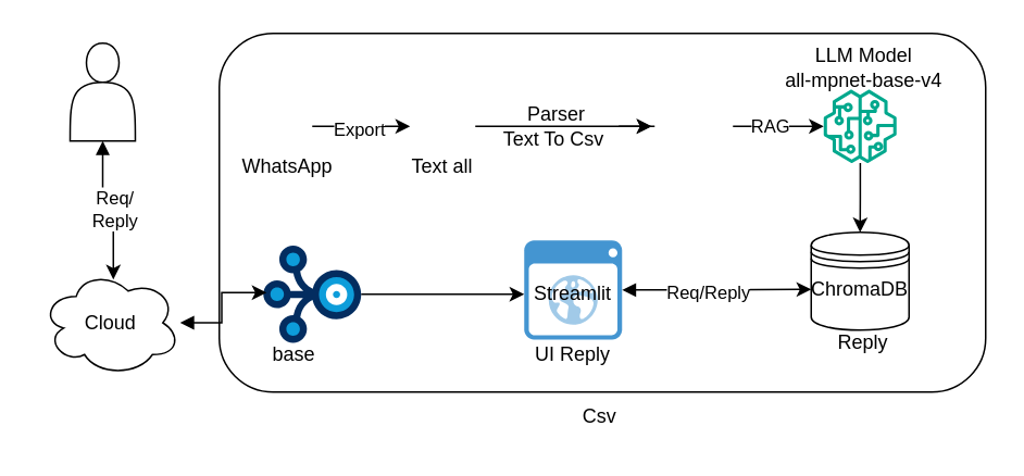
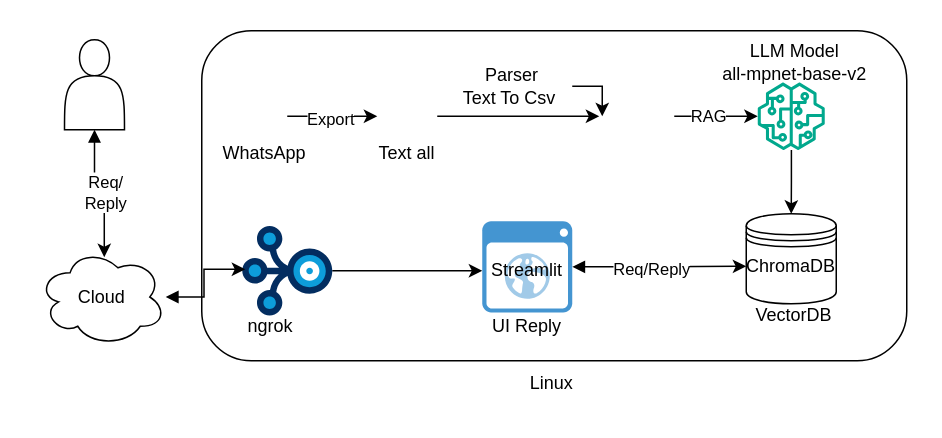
- <mxCell id="23" value="LLM Model&lt;br&gt;all-mpnet-base-v4" style="text;html=1;align=center;verticalAlign=middle;whiteSpace=wrap;rounded=0;" parent="5" vertex="1"><mxGeometry x="325.75" width="114.5" height="30" as="geometry" /></mxCell>
+ <mxCell id="23" value="LLM Model&lt;br&gt;all-mpnet-base-v2" style="text;html=1;align=center;verticalAlign=middle;whiteSpace=wrap;rounded=0;" parent="5" vertex="1"><mxGeometry x="325.75" width="114.5" height="30" as="geometry" /></mxCell>
- <mxCell id="22" value="Parser&lt;div&gt;Text To Csv&amp;nbsp;&lt;/div&gt;" style="text;html=1;align=center;verticalAlign=middle;whiteSpace=wrap;rounded=0;" parent="5" vertex="1"><mxGeometry x="155" y="36" width="80" height="30" as="geometry" /></mxCell>
+ <mxCell id="22" value="Parser&lt;div&gt;Text To Csv&amp;nbsp;&lt;/div&gt;" style="text;html=1;align=center;verticalAlign=middle;whiteSpace=wrap;rounded=0;" parent="5" vertex="1"><mxGeometry x="155" y="16" width="80" height="30" as="geometry" /></mxCell>
- <mxCell id="30" value="Reply" style="text;html=1;align=center;verticalAlign=middle;whiteSpace=wrap;rounded=0;" parent="5" vertex="1"><mxGeometry x="353" y="169" width="60" height="30" as="geometry" /></mxCell>
+ <mxCell id="30" value="VectorDB" style="text;html=1;align=center;verticalAlign=middle;whiteSpace=wrap;rounded=0;" parent="5" vertex="1"><mxGeometry x="353" y="169" width="60" height="30" as="geometry" /></mxCell>
- <mxCell id="32" value="base" style="text;html=1;align=center;verticalAlign=middle;whiteSpace=wrap;rounded=0;" parent="5" vertex="1"><mxGeometry x="4" y="176" width="60" height="30" as="geometry" /></mxCell>
+ <mxCell id="32" value="ngrok" style="text;html=1;align=center;verticalAlign=middle;whiteSpace=wrap;rounded=0;" parent="5" vertex="1"><mxGeometry x="4" y="176" width="60" height="30" as="geometry" /></mxCell>
- <mxCell id="36" value="Csv" style="text;html=1;align=center;verticalAlign=middle;whiteSpace=wrap;rounded=0;" parent="2" vertex="1"><mxGeometry x="270" y="214" width="155" height="30" as="geometry" /></mxCell>
+ <mxCell id="36" value="Linux" style="text;html=1;align=center;verticalAlign=middle;whiteSpace=wrap;rounded=0;" parent="2" vertex="1"><mxGeometry x="270" y="214" width="155" height="30" as="geometry" /></mxCell>
